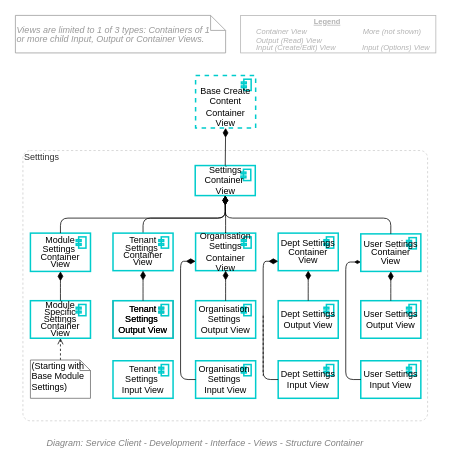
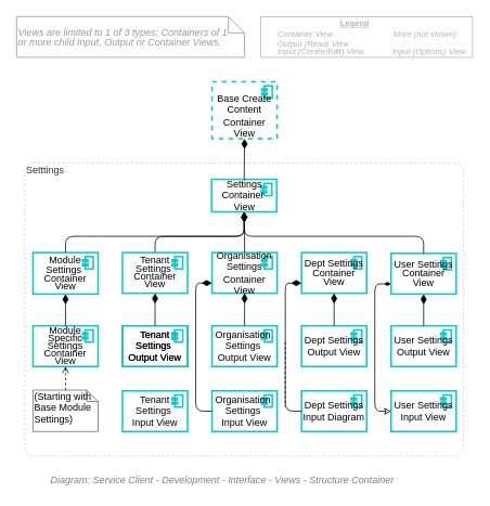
- <mxCell id="8" value="&lt;span style=&quot;font-size: 12px;&quot;&gt;Dept&lt;/span&gt;&lt;span style=&quot;font-size: 12px;&quot;&gt;&amp;nbsp;Settings&lt;/span&gt;&lt;span style=&quot;font-size: 12px;&quot;&gt;&lt;br style=&quot;font-size: 12px;&quot;&gt;&lt;/span&gt;&lt;span style=&quot;font-size: 12px;&quot;&gt;Input View&lt;br style=&quot;font-size: 12px;&quot;&gt;&lt;/span&gt;" style="html=1;outlineConnect=0;whiteSpace=wrap;fillColor=none;strokeColor=#00CCCC;shape=mxgraph.archimate3.application;appType=comp;archiType=square;fontSize=12;verticalAlign=middle;container=1;collapsible=0;strokeWidth=2;" vertex="1" parent="4"><mxGeometry x="340" y="280" width="80" height="50" as="geometry" /></mxCell>
+ <mxCell id="8" value="&lt;span style=&quot;font-size: 12px;&quot;&gt;Dept&lt;/span&gt;&lt;span style=&quot;font-size: 12px;&quot;&gt;&amp;nbsp;Settings&lt;/span&gt;&lt;span style=&quot;font-size: 12px;&quot;&gt;&lt;br style=&quot;font-size: 12px;&quot;&gt;&lt;/span&gt;&lt;span style=&quot;font-size: 12px;&quot;&gt;Input Diagram&lt;br style=&quot;font-size: 12px;&quot;&gt;&lt;/span&gt;" style="html=1;outlineConnect=0;whiteSpace=wrap;fillColor=none;strokeColor=#00CCCC;shape=mxgraph.archimate3.application;appType=comp;archiType=square;fontSize=12;verticalAlign=middle;container=1;collapsible=0;strokeWidth=2;" vertex="1" parent="4"><mxGeometry x="340" y="280" width="80" height="50" as="geometry" /></mxCell>
- <mxCell id="52" style="rounded=1;orthogonalLoop=1;jettySize=auto;html=1;endArrow=none;endFill=0;strokeColor=#000000;fontSize=10;startArrow=diamondThin;startFill=1;exitX=0;exitY=0.75;exitDx=0;exitDy=0;exitPerimeter=0;edgeStyle=elbowEdgeStyle;entryX=0;entryY=0.5;entryDx=0;entryDy=0;entryPerimeter=0;" edge="1" parent="4" source="46" target="48"><mxGeometry relative="1" as="geometry"><Array as="points"><mxPoint x="430" y="210" /></Array><mxPoint x="560" y="190" as="targetPoint" /><mxPoint x="300" y="215" as="sourcePoint" /></mxGeometry></mxCell>
+ <mxCell id="52" style="rounded=1;orthogonalLoop=1;jettySize=auto;html=1;endArrow=classic;endFill=0;strokeColor=#000000;fontSize=10;startArrow=diamondThin;startFill=1;exitX=0;exitY=0.75;exitDx=0;exitDy=0;exitPerimeter=0;edgeStyle=elbowEdgeStyle;entryX=0;entryY=0.5;entryDx=0;entryDy=0;entryPerimeter=0;" edge="1" parent="4" source="46" target="48"><mxGeometry relative="1" as="geometry"><Array as="points"><mxPoint x="430" y="210" /></Array><mxPoint x="560" y="190" as="targetPoint" /><mxPoint x="300" y="215" as="sourcePoint" /></mxGeometry></mxCell>
